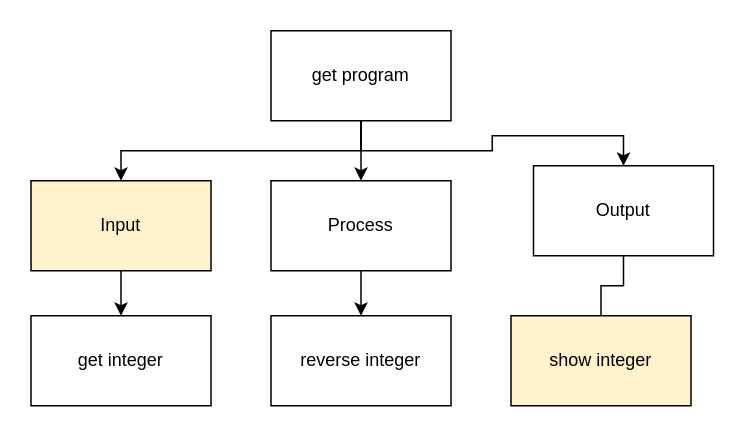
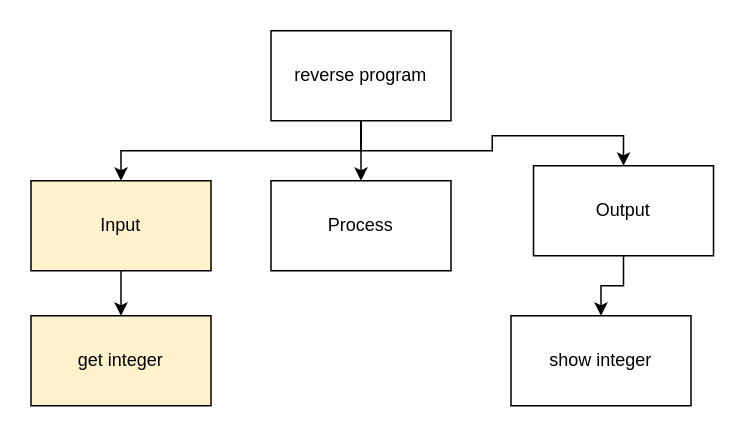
- <mxCell id="5" value="get program" style="rounded=0;whiteSpace=wrap;html=1;" vertex="1" parent="1"><mxGeometry x="180" y="20" width="120" height="60" as="geometry" /></mxCell>
+ <mxCell id="5" value="reverse program" style="rounded=0;whiteSpace=wrap;html=1;" vertex="1" parent="1"><mxGeometry x="180" y="20" width="120" height="60" as="geometry" /></mxCell>
- <mxCell id="8" style="edgeStyle=orthogonalEdgeStyle;rounded=0;orthogonalLoop=1;jettySize=auto;html=1;exitX=0.5;exitY=1;exitDx=0;exitDy=0;entryX=0.5;entryY=0;entryDx=0;entryDy=0;" edge="1" parent="1" source="9" target="11"><mxGeometry relative="1" as="geometry" /></mxCell>
- <mxCell id="12" style="edgeStyle=orthogonalEdgeStyle;rounded=0;orthogonalLoop=1;jettySize=auto;html=1;exitX=0.5;exitY=1;exitDx=0;exitDy=0;entryX=0.5;entryY=0;entryDx=0;entryDy=0;endArrow=none;" edge="1" parent="1" source="13" target="14"><mxGeometry relative="1" as="geometry" /></mxCell>
+ <mxCell id="12" style="edgeStyle=orthogonalEdgeStyle;rounded=0;orthogonalLoop=1;jettySize=auto;html=1;exitX=0.5;exitY=1;exitDx=0;exitDy=0;entryX=0.5;entryY=0;entryDx=0;entryDy=0;" edge="1" parent="1" source="13" target="14"><mxGeometry relative="1" as="geometry" /></mxCell>
- <mxCell id="10" value="get integer" style="rounded=0;whiteSpace=wrap;html=1;" vertex="1" parent="1"><mxGeometry x="20" y="210" width="120" height="60" as="geometry" /></mxCell>
+ <mxCell id="10" value="get integer" style="rounded=0;whiteSpace=wrap;html=1;fillColor=#fff2cc;" vertex="1" parent="1"><mxGeometry x="20" y="210" width="120" height="60" as="geometry" /></mxCell>
- <mxCell id="11" value="reverse integer" style="rounded=0;whiteSpace=wrap;html=1;" vertex="1" parent="1"><mxGeometry x="180" y="210" width="120" height="60" as="geometry" /></mxCell>
- <mxCell id="14" value="show integer" style="rounded=0;whiteSpace=wrap;html=1;fillColor=#fff2cc;" vertex="1" parent="1"><mxGeometry x="340" y="210" width="120" height="60" as="geometry" /></mxCell>
+ <mxCell id="14" value="show integer" style="rounded=0;whiteSpace=wrap;html=1;" vertex="1" parent="1"><mxGeometry x="340" y="210" width="120" height="60" as="geometry" /></mxCell>
